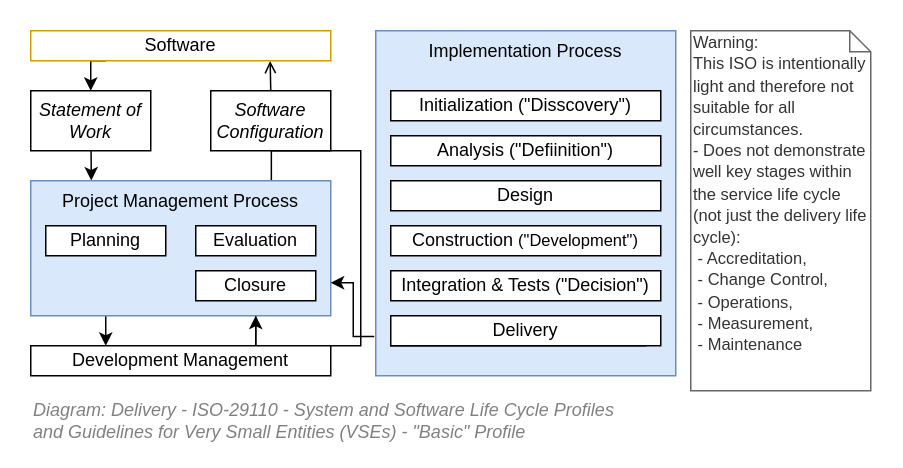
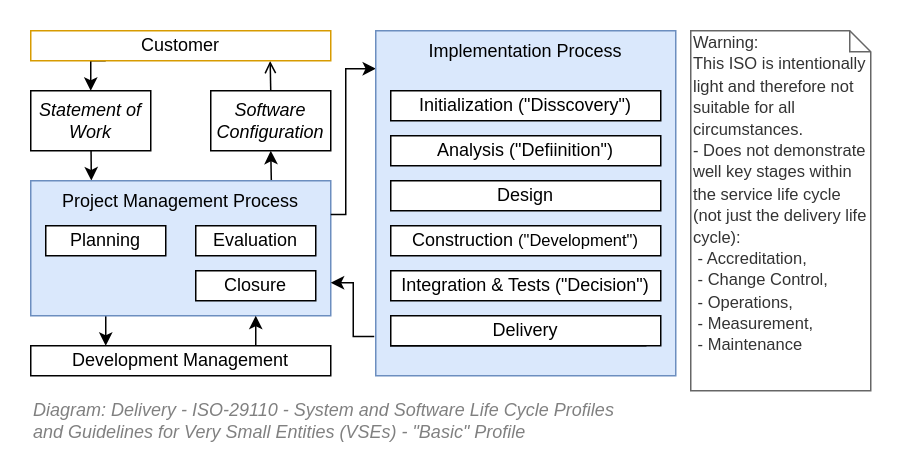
- <mxCell id="8" value="Software" style="rounded=0;whiteSpace=wrap;html=1;align=center;strokeColor=#d79b00;fillColor=none;" vertex="1" parent="1"><mxGeometry x="20" y="20" width="200" height="20" as="geometry" /></mxCell>
+ <mxCell id="8" value="Customer" style="rounded=0;whiteSpace=wrap;html=1;align=center;strokeColor=#d79b00;fillColor=none;" vertex="1" parent="1"><mxGeometry x="20" y="20" width="200" height="20" as="geometry" /></mxCell>
+ <mxCell id="10" style="edgeStyle=orthogonalEdgeStyle;rounded=0;orthogonalLoop=1;jettySize=auto;html=1;entryX=0.001;entryY=0.11;entryDx=0;entryDy=0;exitX=1;exitY=0.25;exitDx=0;exitDy=0;entryPerimeter=0;" edge="1" parent="1" source="6" target="16"><mxGeometry relative="1" as="geometry"><Array as="points"><mxPoint x="230" y="143" /><mxPoint x="230" y="45" /></Array></mxGeometry></mxCell>
- <mxCell id="5" style="edgeStyle=orthogonalEdgeStyle;rounded=0;orthogonalLoop=1;jettySize=auto;html=1;exitX=0.802;exitY=0.005;exitDx=0;exitDy=0;exitPerimeter=0;" edge="1" parent="1" source="6" target="12"><mxGeometry relative="1" as="geometry"><mxPoint x="180" y="80" as="targetPoint" /></mxGeometry></mxCell>
+ <mxCell id="5" style="edgeStyle=orthogonalEdgeStyle;rounded=0;orthogonalLoop=1;jettySize=auto;html=1;entryX=0.5;entryY=1;entryDx=0;entryDy=0;exitX=0.802;exitY=0.005;exitDx=0;exitDy=0;exitPerimeter=0;" edge="1" parent="1" source="6" target="24"><mxGeometry relative="1" as="geometry"><mxPoint x="180" y="80" as="targetPoint" /></mxGeometry></mxCell>
